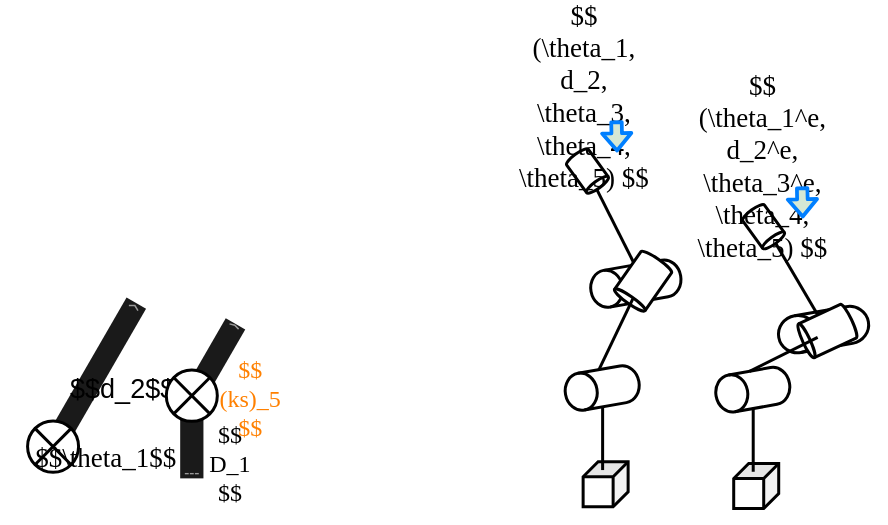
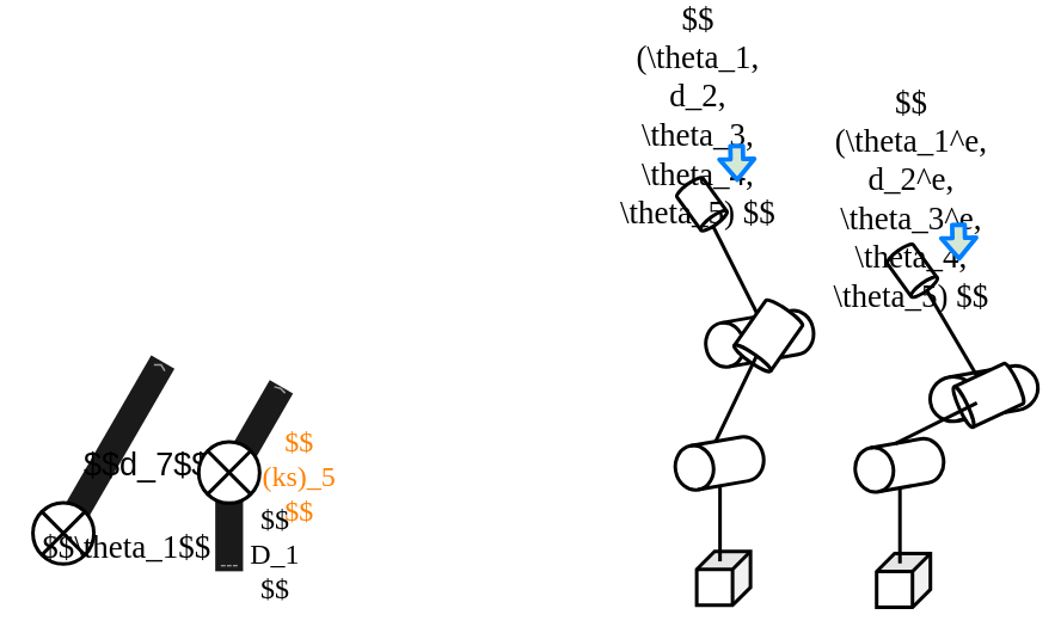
- <mxCell id="14" value="&lt;font style=&quot;font-size: 36px;&quot; color=&quot;#000000&quot;&gt;$$d_2$$&lt;/font&gt;" style="text;html=1;align=center;verticalAlign=middle;resizable=0;points=[];autosize=1;strokeColor=none;fillColor=none;fontSize=24;fontColor=#FF6666;" parent="10" vertex="1"><mxGeometry x="48.0" y="55.002" width="158" height="55" as="geometry" /></mxCell>
+ <mxCell id="14" value="&lt;font style=&quot;font-size: 36px;&quot; color=&quot;#000000&quot;&gt;$$d_7$$&lt;/font&gt;" style="text;html=1;align=center;verticalAlign=middle;resizable=0;points=[];autosize=1;strokeColor=none;fillColor=none;fontSize=24;fontColor=#FF6666;" parent="10" vertex="1"><mxGeometry x="48.0" y="55.002" width="158" height="55" as="geometry" /></mxCell>
